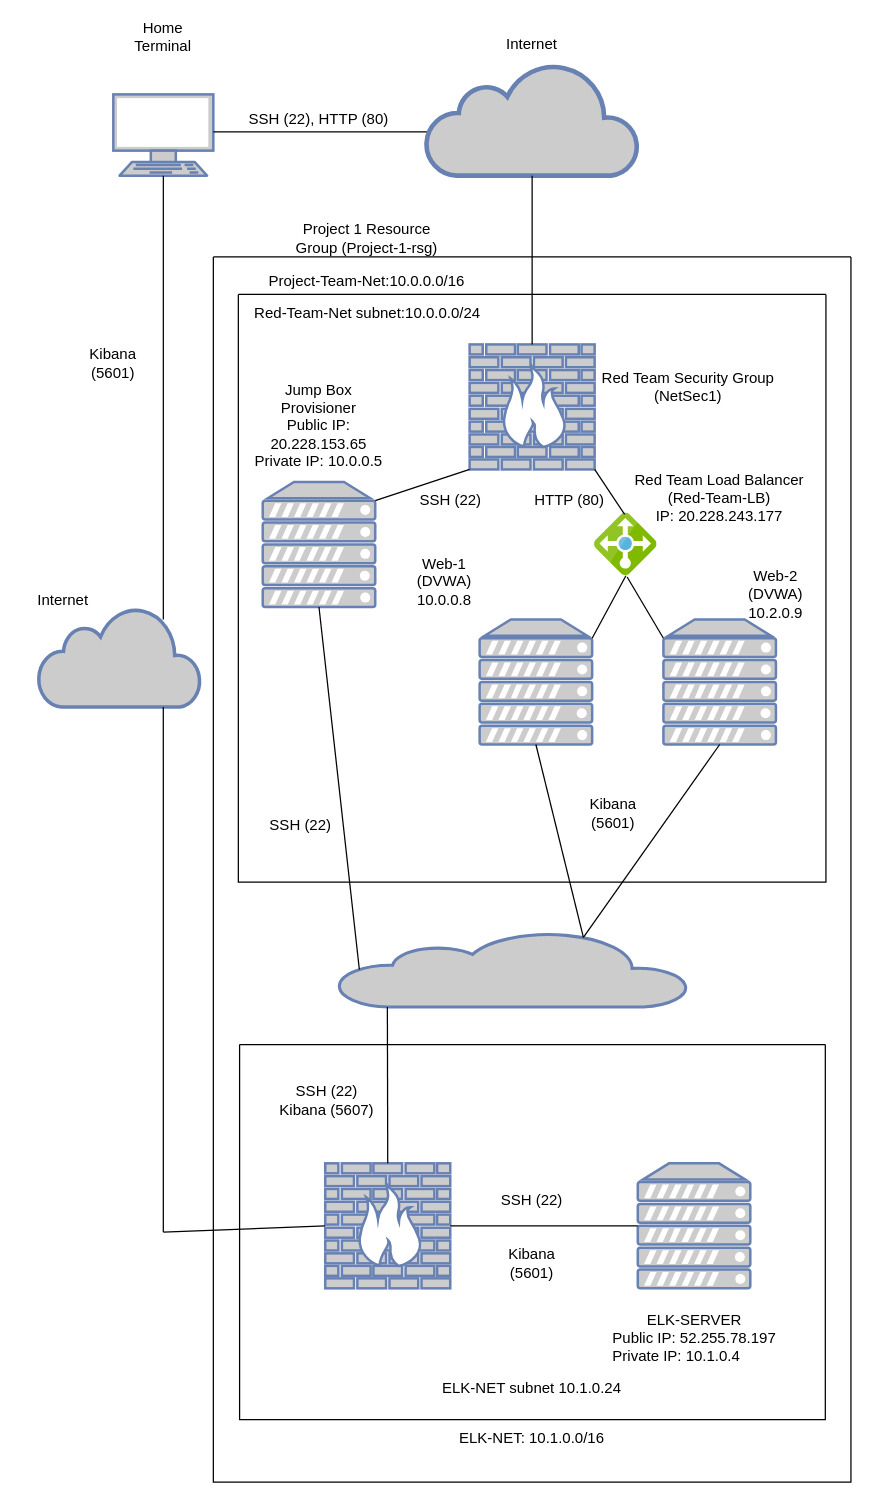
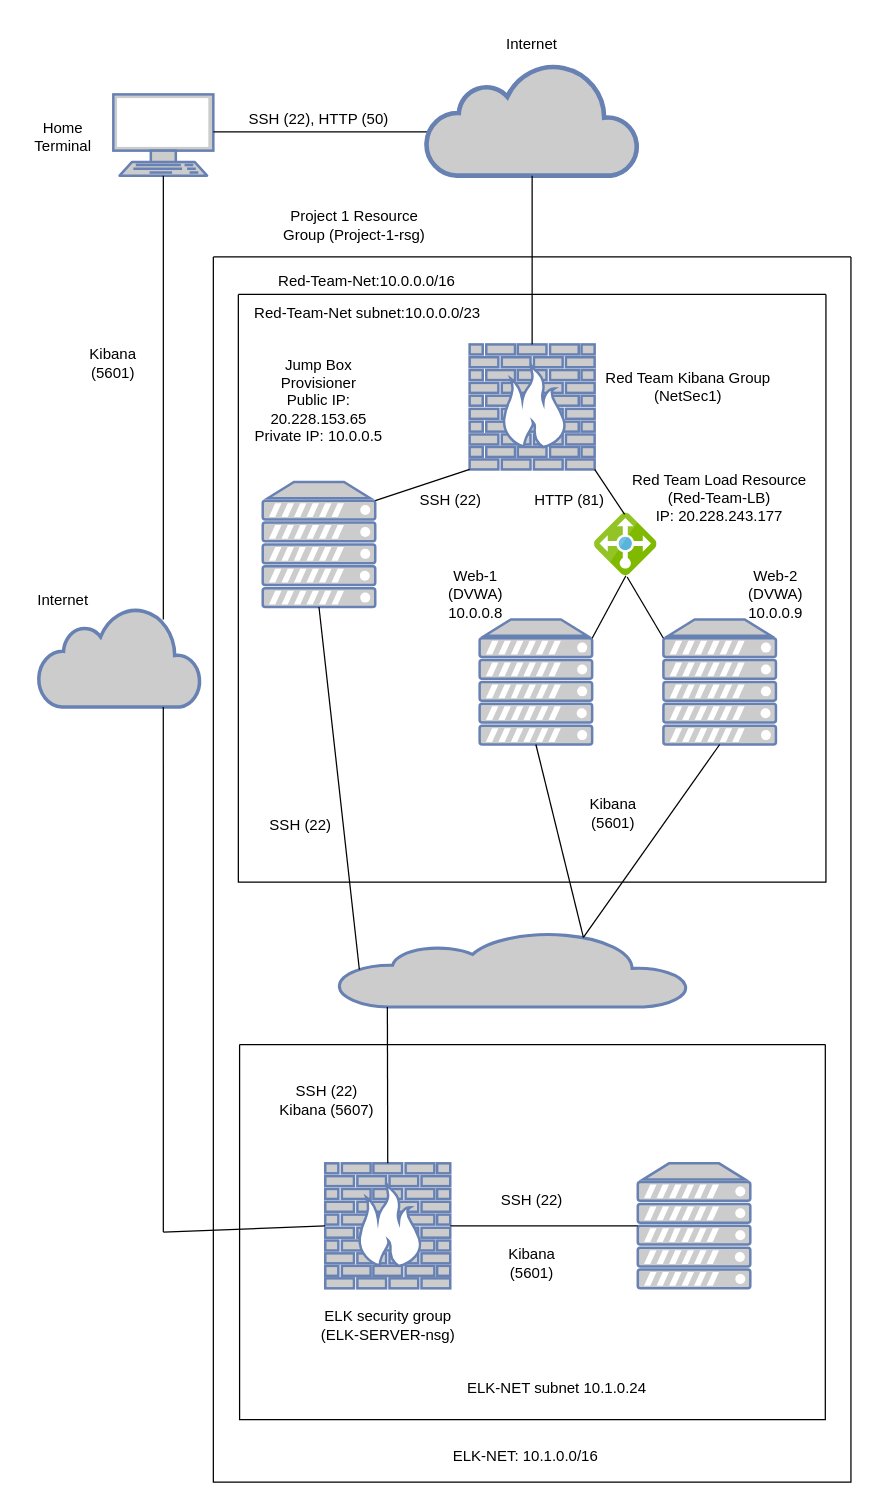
- <mxCell id="3" value="Home Terminal" style="text;html=1;strokeColor=none;fillColor=none;align=center;verticalAlign=middle;whiteSpace=wrap;rounded=0;" parent="1" vertex="1"><mxGeometry x="100" y="13.75" width="60" height="30" as="geometry" /></mxCell>
+ <mxCell id="3" value="Home Terminal" style="text;html=1;strokeColor=none;fillColor=none;align=center;verticalAlign=middle;whiteSpace=wrap;rounded=0;" parent="1" vertex="1"><mxGeometry x="20" y="93.75" width="60" height="30" as="geometry" /></mxCell>
- <mxCell id="10" value="SSH (22),&amp;nbsp;HTTP (80)" style="text;html=1;strokeColor=none;fillColor=none;align=center;verticalAlign=middle;whiteSpace=wrap;rounded=0;" parent="1" vertex="1"><mxGeometry x="190" y="66.25" width="129" height="57.5" as="geometry" /></mxCell>
+ <mxCell id="10" value="SSH (22),&amp;nbsp;HTTP (50)" style="text;html=1;strokeColor=none;fillColor=none;align=center;verticalAlign=middle;whiteSpace=wrap;rounded=0;" parent="1" vertex="1"><mxGeometry x="190" y="66.25" width="129" height="57.5" as="geometry" /></mxCell>
- <mxCell id="8" value="Project 1 Resource Group (Project-1-rsg)" style="text;html=1;strokeColor=none;fillColor=none;align=center;verticalAlign=middle;whiteSpace=wrap;rounded=0;" parent="1" vertex="1"><mxGeometry x="228" y="175" width="130" height="30" as="geometry" /></mxCell>
+ <mxCell id="8" value="Project 1 Resource Group (Project-1-rsg)" style="text;html=1;strokeColor=none;fillColor=none;align=center;verticalAlign=middle;whiteSpace=wrap;rounded=0;" parent="1" vertex="1"><mxGeometry x="218" y="165" width="130" height="30" as="geometry" /></mxCell>
- <mxCell id="9" value="Project-Team-Net:10.0.0.0/16" style="text;html=1;strokeColor=none;fillColor=none;align=center;verticalAlign=middle;whiteSpace=wrap;rounded=0;" parent="1" vertex="1"><mxGeometry x="203" y="205" width="180" height="40" as="geometry" /></mxCell>
+ <mxCell id="9" value="Red-Team-Net:10.0.0.0/16" style="text;html=1;strokeColor=none;fillColor=none;align=center;verticalAlign=middle;whiteSpace=wrap;rounded=0;" parent="1" vertex="1"><mxGeometry x="203" y="205" width="180" height="40" as="geometry" /></mxCell>
- <mxCell id="11" value="Red-Team-Net subnet:10.0.0.0/24" style="text;html=1;strokeColor=none;fillColor=none;align=center;verticalAlign=middle;whiteSpace=wrap;rounded=0;" parent="1" vertex="1"><mxGeometry x="194.5" y="235" width="197" height="30" as="geometry" /></mxCell>
+ <mxCell id="11" value="Red-Team-Net subnet:10.0.0.0/23" style="text;html=1;strokeColor=none;fillColor=none;align=center;verticalAlign=middle;whiteSpace=wrap;rounded=0;" parent="1" vertex="1"><mxGeometry x="194.5" y="235" width="197" height="30" as="geometry" /></mxCell>
- <mxCell id="40" value="Red Team Security Group (NetSec1)" style="text;html=1;strokeColor=none;fillColor=none;align=center;verticalAlign=middle;whiteSpace=wrap;rounded=0;" parent="29" vertex="1"><mxGeometry x="290" y="89" width="180" height="30" as="geometry" /></mxCell>
+ <mxCell id="40" value="Red Team Kibana Group (NetSec1)" style="text;html=1;strokeColor=none;fillColor=none;align=center;verticalAlign=middle;whiteSpace=wrap;rounded=0;" parent="29" vertex="1"><mxGeometry x="290" y="89" width="180" height="30" as="geometry" /></mxCell>
- <mxCell id="13" value="Jump Box Provisioner&lt;br&gt;Public IP: 20.228.153.65&lt;br&gt;Private IP: 10.0.0.5" style="text;html=1;strokeColor=none;fillColor=none;align=center;verticalAlign=middle;whiteSpace=wrap;rounded=0;" parent="12" vertex="1"><mxGeometry x="7" y="60" width="115" height="90" as="geometry" /></mxCell>
+ <mxCell id="13" value="Jump Box Provisioner&lt;br&gt;Public IP: 20.228.153.65&lt;br&gt;Private IP: 10.0.0.5" style="text;html=1;strokeColor=none;fillColor=none;align=center;verticalAlign=middle;whiteSpace=wrap;rounded=0;" parent="12" vertex="1"><mxGeometry x="7" y="40" width="115" height="90" as="geometry" /></mxCell>
- <mxCell id="18" value="Red Team Load Balancer (Red-Team-LB)&lt;br&gt;IP: 20.228.243.177" style="text;html=1;strokeColor=none;fillColor=none;align=center;verticalAlign=middle;whiteSpace=wrap;rounded=0;" parent="12" vertex="1"><mxGeometry x="310" y="120" width="150" height="85" as="geometry" /></mxCell>
+ <mxCell id="18" value="Red Team Load Resource (Red-Team-LB)&lt;br&gt;IP: 20.228.243.177" style="text;html=1;strokeColor=none;fillColor=none;align=center;verticalAlign=middle;whiteSpace=wrap;rounded=0;" parent="12" vertex="1"><mxGeometry x="310" y="120" width="150" height="85" as="geometry" /></mxCell>
- <mxCell id="19" value="HTTP (80)" style="text;html=1;strokeColor=none;fillColor=none;align=center;verticalAlign=middle;whiteSpace=wrap;rounded=0;" parent="12" vertex="1"><mxGeometry x="235" y="150" width="60" height="30" as="geometry" /></mxCell>
+ <mxCell id="19" value="HTTP (81)" style="text;html=1;strokeColor=none;fillColor=none;align=center;verticalAlign=middle;whiteSpace=wrap;rounded=0;" parent="12" vertex="1"><mxGeometry x="235" y="150" width="60" height="30" as="geometry" /></mxCell>
- <mxCell id="15" value="Web-1 (DVWA) 10.0.0.8" style="text;html=1;strokeColor=none;fillColor=none;align=center;verticalAlign=middle;whiteSpace=wrap;rounded=0;" parent="12" vertex="1"><mxGeometry x="135" y="210" width="60" height="40" as="geometry" /></mxCell>
+ <mxCell id="15" value="Web-1 (DVWA) 10.0.0.8" style="text;html=1;strokeColor=none;fillColor=none;align=center;verticalAlign=middle;whiteSpace=wrap;rounded=0;" parent="12" vertex="1"><mxGeometry x="160" y="220" width="60" height="40" as="geometry" /></mxCell>
- <mxCell id="16" value="Web-2 (DVWA) 10.2.0.9" style="text;html=1;strokeColor=none;fillColor=none;align=center;verticalAlign=middle;whiteSpace=wrap;rounded=0;" parent="12" vertex="1"><mxGeometry x="400" y="220" width="60" height="40" as="geometry" /></mxCell>
+ <mxCell id="16" value="Web-2 (DVWA) 10.0.0.9" style="text;html=1;strokeColor=none;fillColor=none;align=center;verticalAlign=middle;whiteSpace=wrap;rounded=0;" parent="12" vertex="1"><mxGeometry x="400" y="220" width="60" height="40" as="geometry" /></mxCell>
+ <mxCell id="35" value="ELK security group (ELK-SERVER-nsg)" style="text;html=1;strokeColor=none;fillColor=none;align=center;verticalAlign=middle;whiteSpace=wrap;rounded=0;" vertex="1" parent="30"><mxGeometry x="62.75" y="210" width="111.5" height="30" as="geometry" /></mxCell>
- <mxCell id="33" value="ELK-SERVER&lt;br&gt;&lt;div style=&quot;text-align: left&quot;&gt;&lt;span&gt;Public IP: 52.255.78.197&lt;/span&gt;&lt;/div&gt;&lt;div style=&quot;text-align: left&quot;&gt;Private IP: 10.1.0.4&lt;/div&gt;" style="text;html=1;strokeColor=none;fillColor=none;align=center;verticalAlign=middle;whiteSpace=wrap;rounded=0;" vertex="1" parent="30"><mxGeometry x="278.5" y="220" width="170" height="30" as="geometry" /></mxCell>
- <mxCell id="31" value="ELK-NET subnet 10.1.0.24" style="text;html=1;strokeColor=none;fillColor=none;align=center;verticalAlign=middle;whiteSpace=wrap;rounded=0;" vertex="1" parent="30"><mxGeometry x="154.25" y="260" width="160" height="30" as="geometry" /></mxCell>
+ <mxCell id="31" value="ELK-NET subnet 10.1.0.24" style="text;html=1;strokeColor=none;fillColor=none;align=center;verticalAlign=middle;whiteSpace=wrap;rounded=0;" vertex="1" parent="30"><mxGeometry x="174.25" y="260" width="160" height="30" as="geometry" /></mxCell>
- <mxCell id="45" value="ELK-NET: 10.1.0.0/16" style="text;html=1;strokeColor=none;fillColor=none;align=center;verticalAlign=middle;whiteSpace=wrap;rounded=0;" vertex="1" parent="29"><mxGeometry x="185.25" y="930" width="140" height="30" as="geometry" /></mxCell>
+ <mxCell id="45" value="ELK-NET: 10.1.0.0/16" style="text;html=1;strokeColor=none;fillColor=none;align=center;verticalAlign=middle;whiteSpace=wrap;rounded=0;" vertex="1" parent="29"><mxGeometry x="180.25" y="945" width="140" height="30" as="geometry" /></mxCell>
